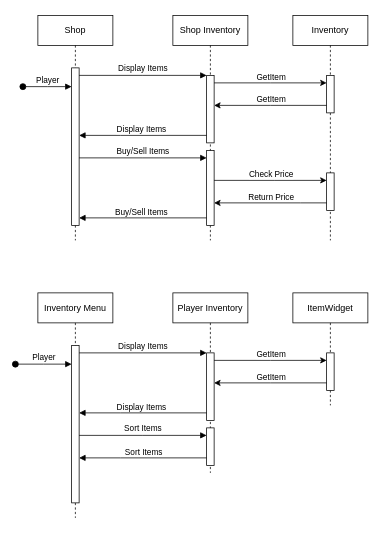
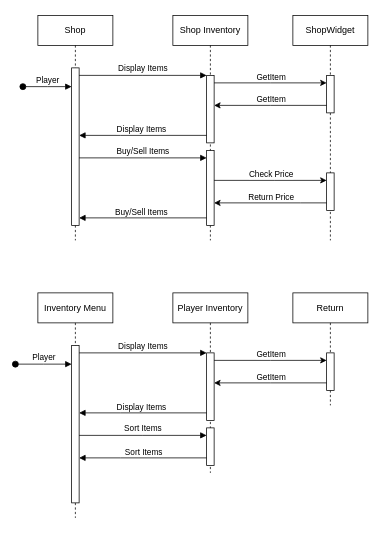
- <mxCell id="11" value="Inventory" style="shape=umlLifeline;perimeter=lifelinePerimeter;whiteSpace=wrap;html=1;container=0;dropTarget=0;collapsible=0;recursiveResize=0;outlineConnect=0;portConstraint=eastwest;newEdgeStyle={&quot;edgeStyle&quot;:&quot;elbowEdgeStyle&quot;,&quot;elbow&quot;:&quot;vertical&quot;,&quot;curved&quot;:0,&quot;rounded&quot;:0};" parent="1" vertex="1"><mxGeometry x="390" y="20" width="100" height="300" as="geometry" /></mxCell>
+ <mxCell id="11" value="ShopWidget" style="shape=umlLifeline;perimeter=lifelinePerimeter;whiteSpace=wrap;html=1;container=0;dropTarget=0;collapsible=0;recursiveResize=0;outlineConnect=0;portConstraint=eastwest;newEdgeStyle={&quot;edgeStyle&quot;:&quot;elbowEdgeStyle&quot;,&quot;elbow&quot;:&quot;vertical&quot;,&quot;curved&quot;:0,&quot;rounded&quot;:0};" parent="1" vertex="1"><mxGeometry x="390" y="20" width="100" height="300" as="geometry" /></mxCell>
- <mxCell id="34" value="ItemWidget" style="shape=umlLifeline;perimeter=lifelinePerimeter;whiteSpace=wrap;html=1;container=0;dropTarget=0;collapsible=0;recursiveResize=0;outlineConnect=0;portConstraint=eastwest;newEdgeStyle={&quot;edgeStyle&quot;:&quot;elbowEdgeStyle&quot;,&quot;elbow&quot;:&quot;vertical&quot;,&quot;curved&quot;:0,&quot;rounded&quot;:0};" parent="1" vertex="1"><mxGeometry x="390" y="390" width="100" height="150" as="geometry" /></mxCell>
+ <mxCell id="34" value="Return" style="shape=umlLifeline;perimeter=lifelinePerimeter;whiteSpace=wrap;html=1;container=0;dropTarget=0;collapsible=0;recursiveResize=0;outlineConnect=0;portConstraint=eastwest;newEdgeStyle={&quot;edgeStyle&quot;:&quot;elbowEdgeStyle&quot;,&quot;elbow&quot;:&quot;vertical&quot;,&quot;curved&quot;:0,&quot;rounded&quot;:0};" parent="1" vertex="1"><mxGeometry x="390" y="390" width="100" height="150" as="geometry" /></mxCell>
